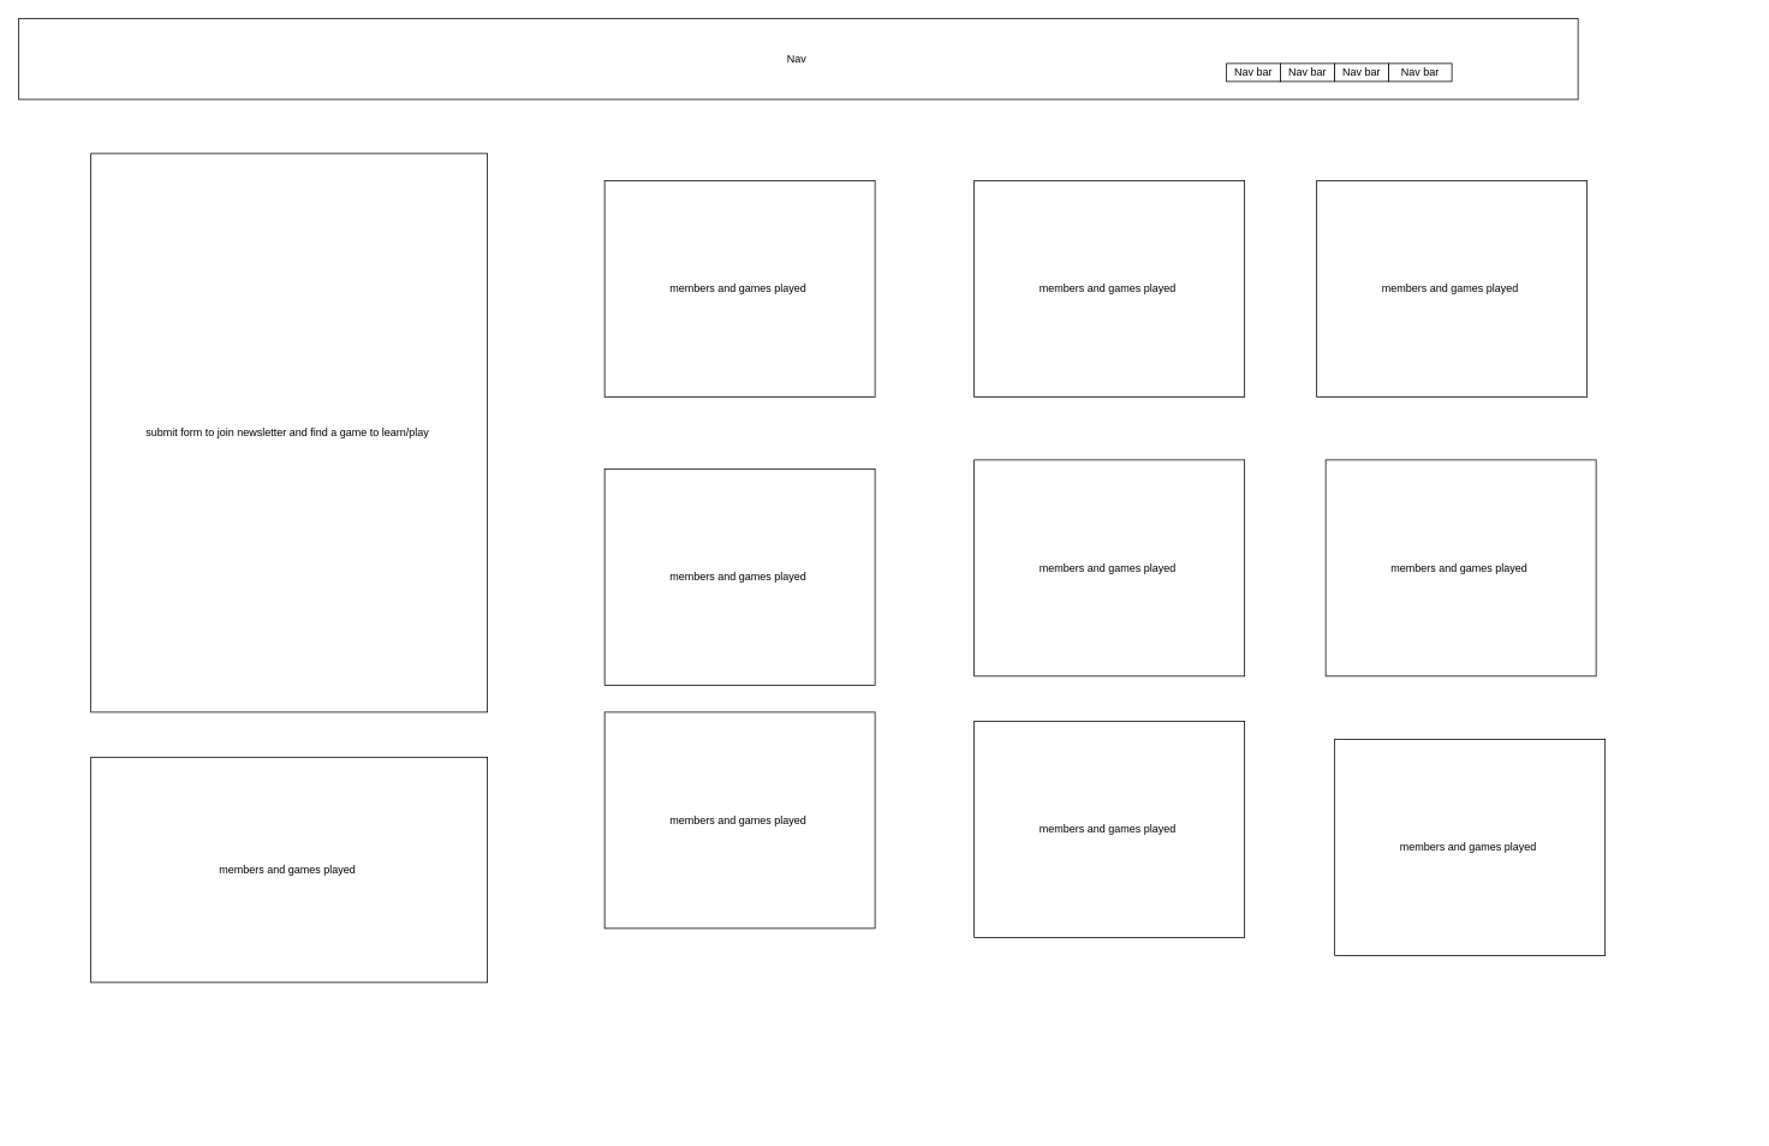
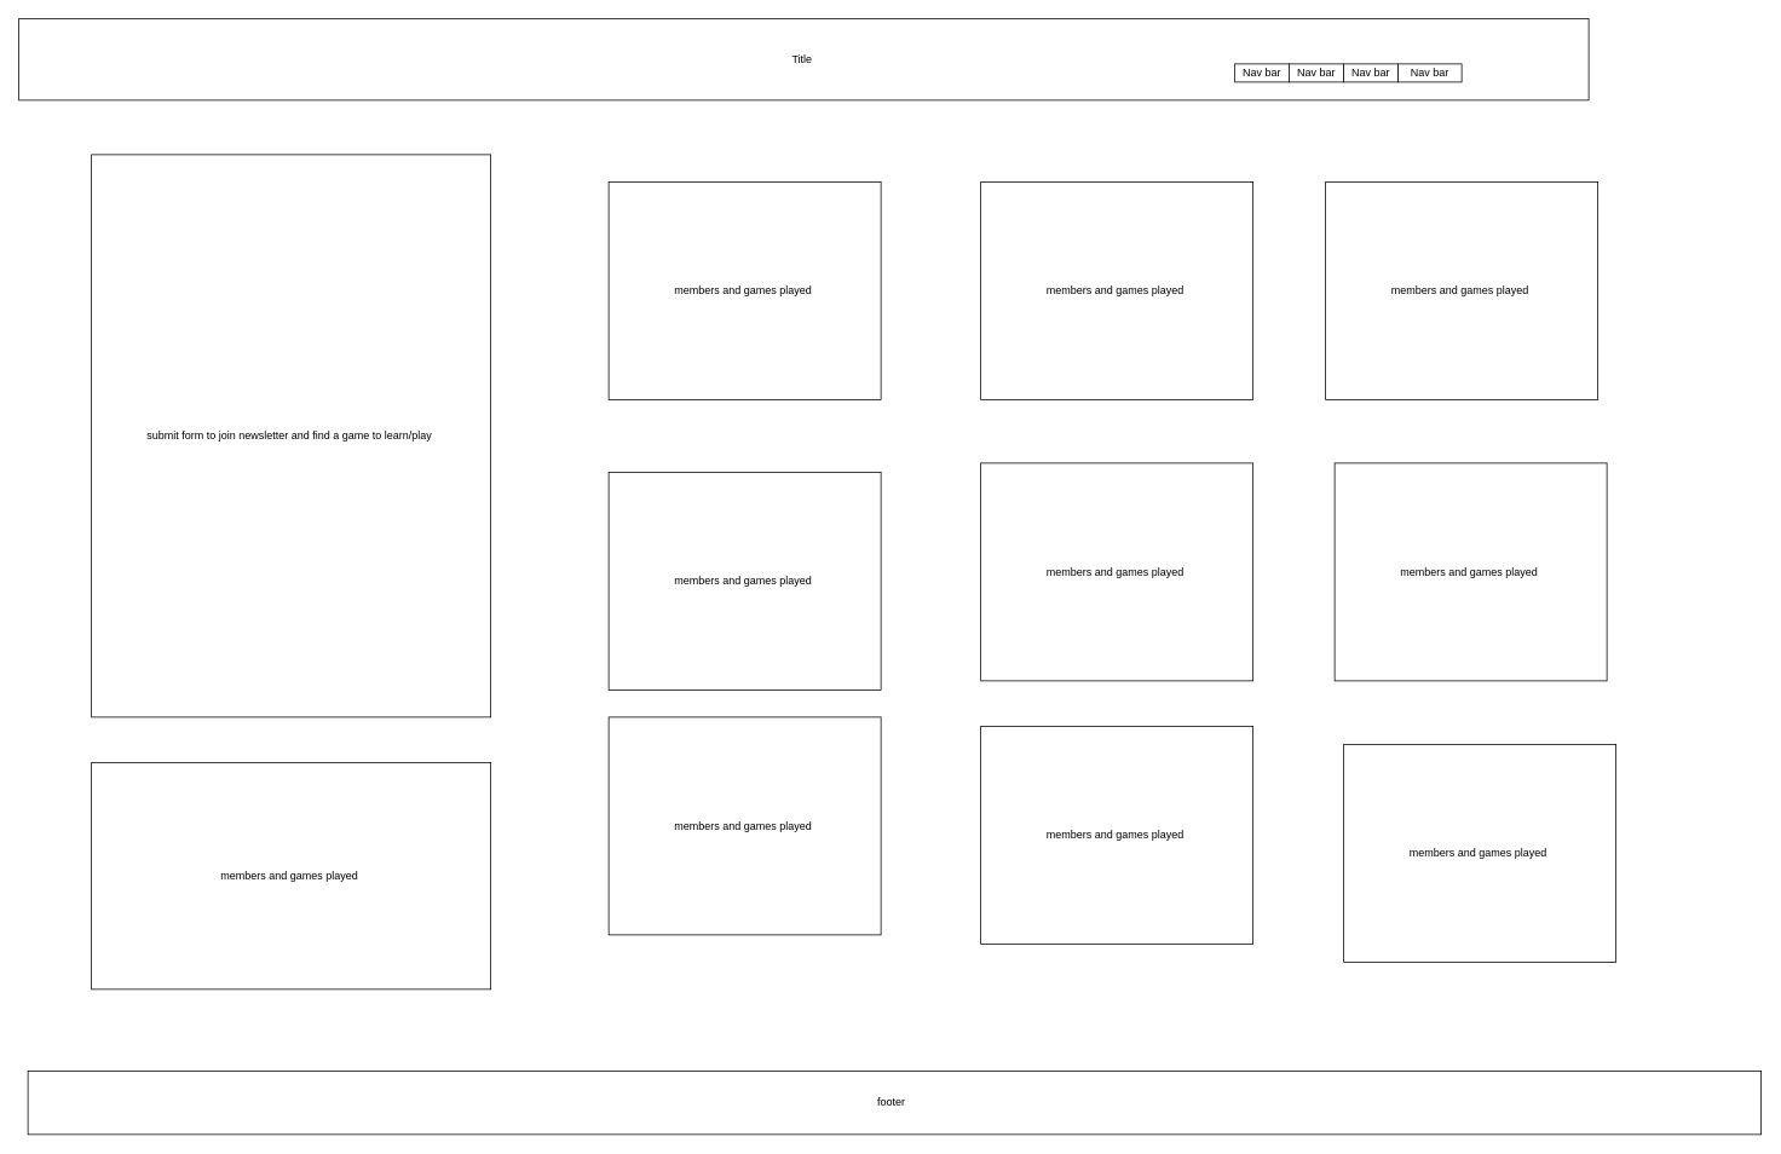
- <mxCell id="2" value="Nav&amp;nbsp;" style="rounded=0;whiteSpace=wrap;html=1;" vertex="1" parent="1"><mxGeometry y="20" width="1730" height="90" as="geometry" x="20" /></mxCell>
+ <mxCell id="2" value="Title&amp;nbsp;" style="rounded=0;whiteSpace=wrap;html=1;" vertex="1" parent="1"><mxGeometry y="20" width="1730" height="90" as="geometry" x="20" /></mxCell>
+ <mxCell id="17" value="footer&amp;nbsp;&amp;nbsp;" style="rounded=0;whiteSpace=wrap;html=1;" vertex="1" parent="1"><mxGeometry x="30" y="1180" width="1910" height="70" as="geometry" /></mxCell>
